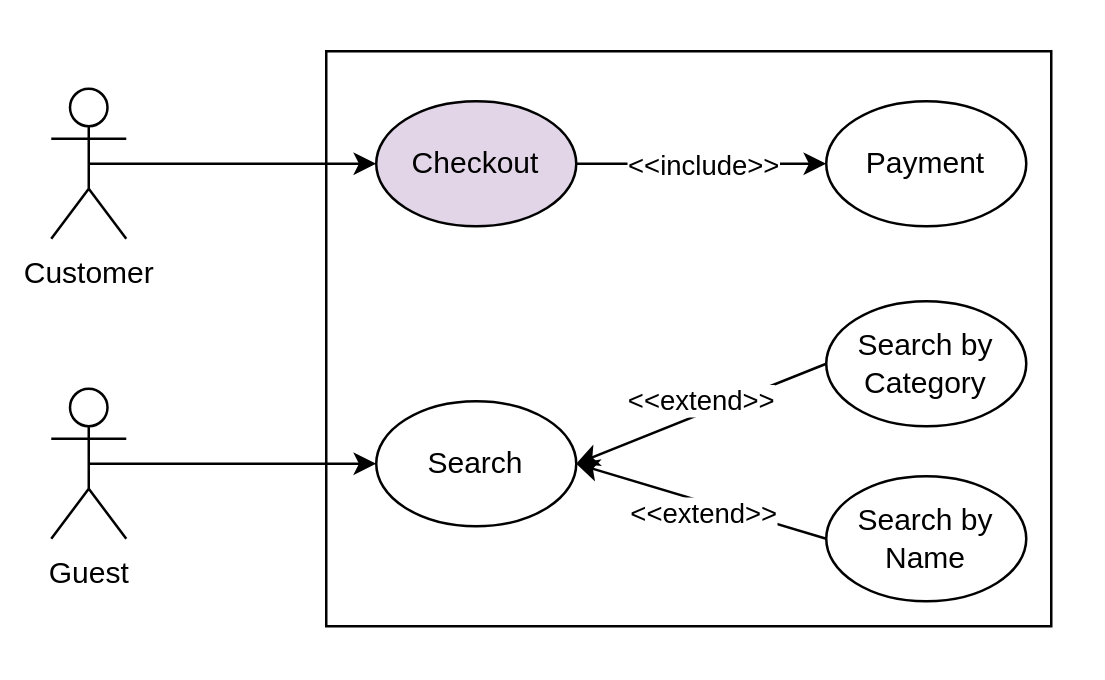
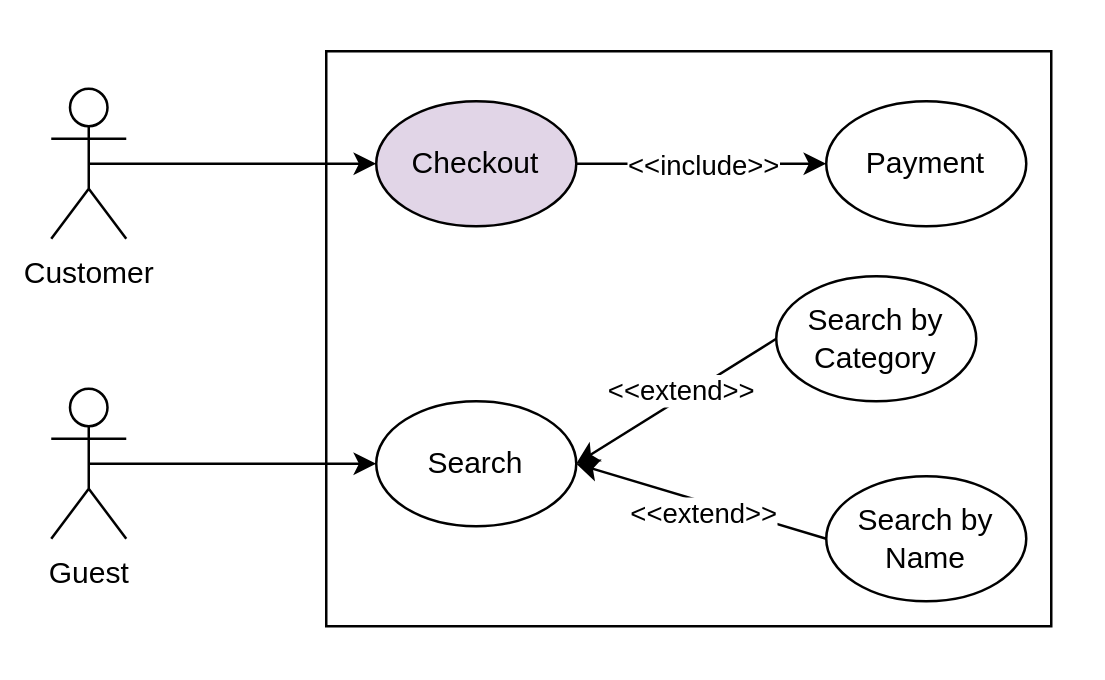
- <mxCell id="6" value="Search by Category" style="ellipse;whiteSpace=wrap;html=1;" vertex="1" parent="1"><mxGeometry x="330" y="120" width="80" height="50" as="geometry" /></mxCell>
+ <mxCell id="6" value="Search by Category" style="ellipse;whiteSpace=wrap;html=1;" vertex="1" parent="1"><mxGeometry x="310" y="110" width="80" height="50" as="geometry" /></mxCell>
